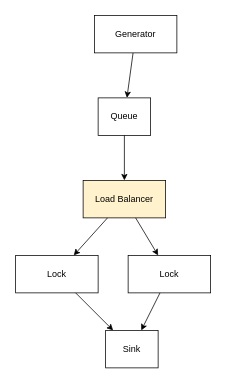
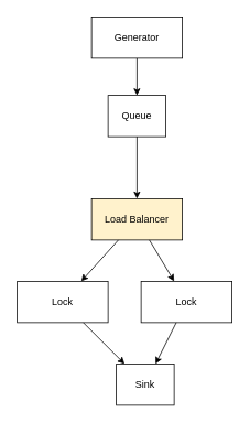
- <mxCell id="3" value="Generator" style="rounded=0;whiteSpace=wrap;html=1;" vertex="1" parent="1"><mxGeometry x="125" y="20" width="110" height="50" as="geometry" /></mxCell>
+ <mxCell id="3" value="Generator" style="rounded=0;whiteSpace=wrap;html=1;" vertex="1" parent="1"><mxGeometry x="110" y="20" width="110" height="50" as="geometry" /></mxCell>
- <mxCell id="4" value="Queue" style="rounded=0;whiteSpace=wrap;html=1;" vertex="1" parent="1"><mxGeometry x="130" y="130" width="70" height="50" as="geometry" /></mxCell>
+ <mxCell id="4" value="Queue" style="rounded=0;whiteSpace=wrap;html=1;" vertex="1" parent="1"><mxGeometry x="130" y="115" width="70" height="50" as="geometry" /></mxCell>
